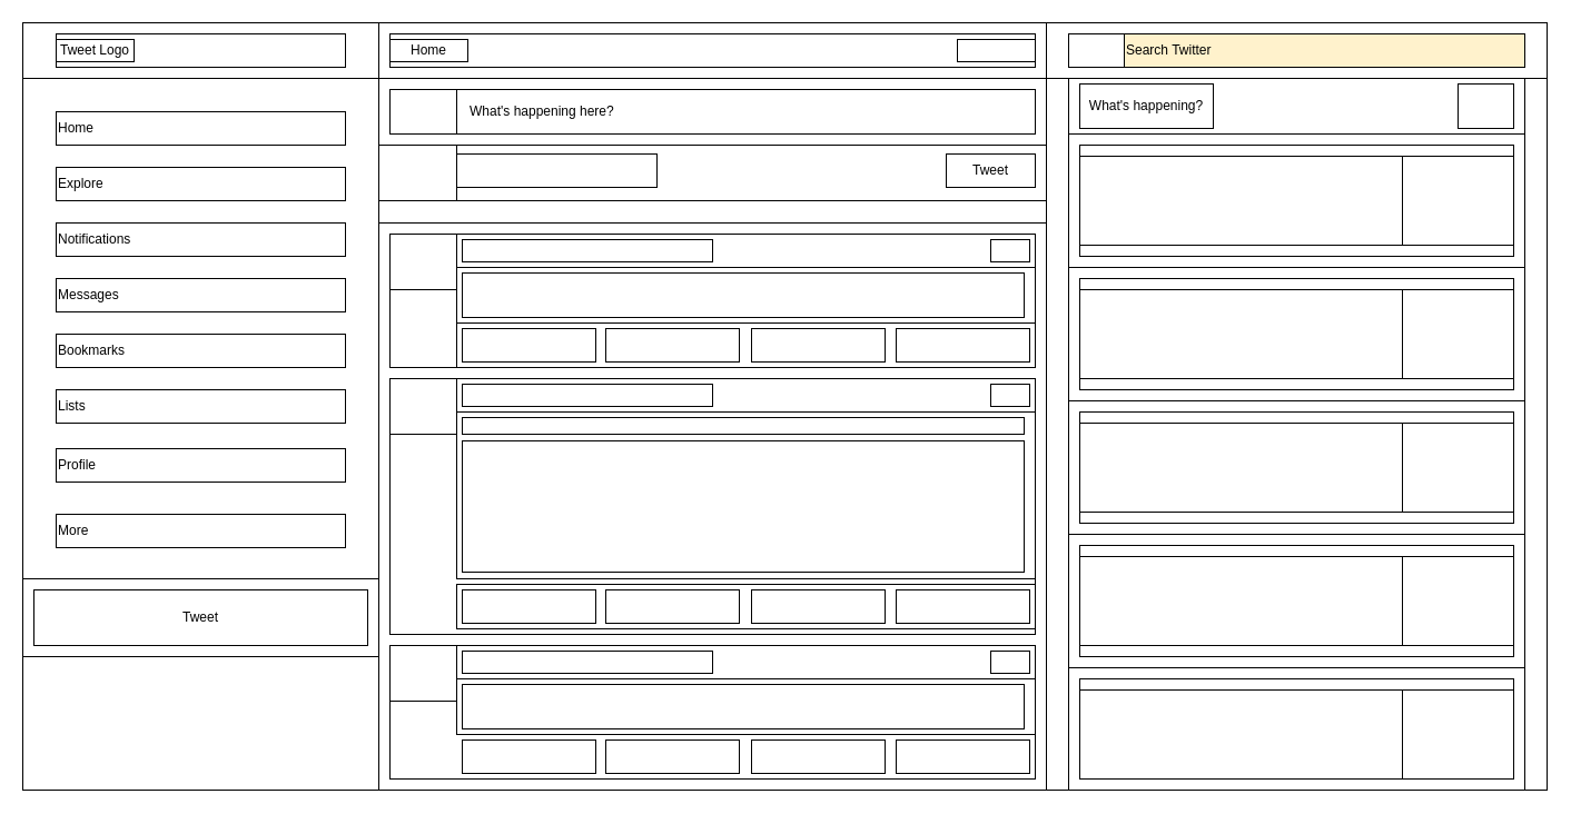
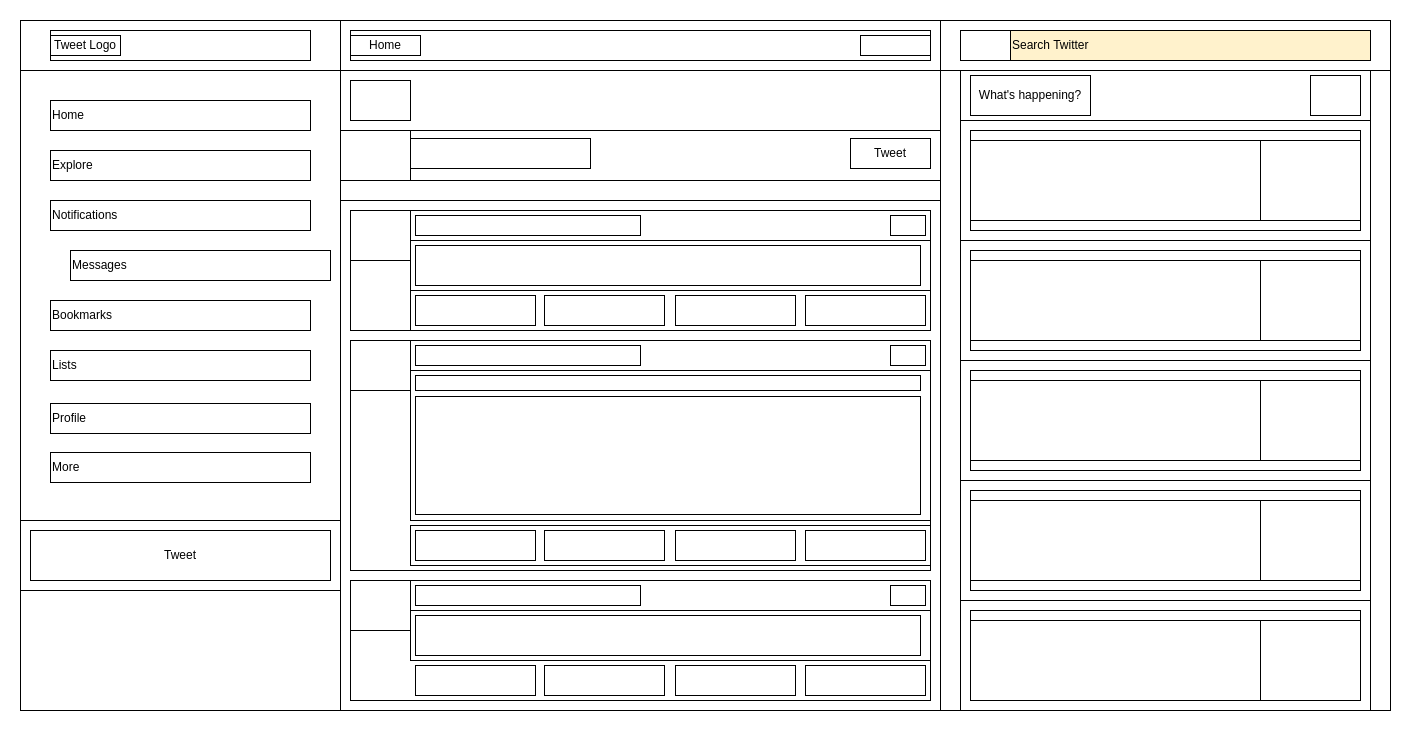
- <mxCell id="31" value="&amp;nbsp; &amp;nbsp;What's happening here?" style="rounded=0;whiteSpace=wrap;html=1;align=left;" vertex="1" parent="1"><mxGeometry x="410" y="80" width="520" height="40" as="geometry" /></mxCell>
- <mxCell id="20" value="Messages" style="rounded=0;whiteSpace=wrap;html=1;align=left;" vertex="1" parent="1"><mxGeometry x="50" y="250" width="260" height="30" as="geometry" /></mxCell>
+ <mxCell id="20" value="Messages" style="rounded=0;whiteSpace=wrap;html=1;align=left;" vertex="1" parent="1"><mxGeometry x="70" y="250" width="260" height="30" as="geometry" /></mxCell>
- <mxCell id="24" value="More" style="rounded=0;whiteSpace=wrap;html=1;align=left;" vertex="1" parent="1"><mxGeometry x="50" y="462" width="260" height="30" as="geometry" /></mxCell>
+ <mxCell id="24" value="More" style="rounded=0;whiteSpace=wrap;html=1;align=left;" vertex="1" parent="1"><mxGeometry x="50" y="452" width="260" height="30" as="geometry" /></mxCell>
